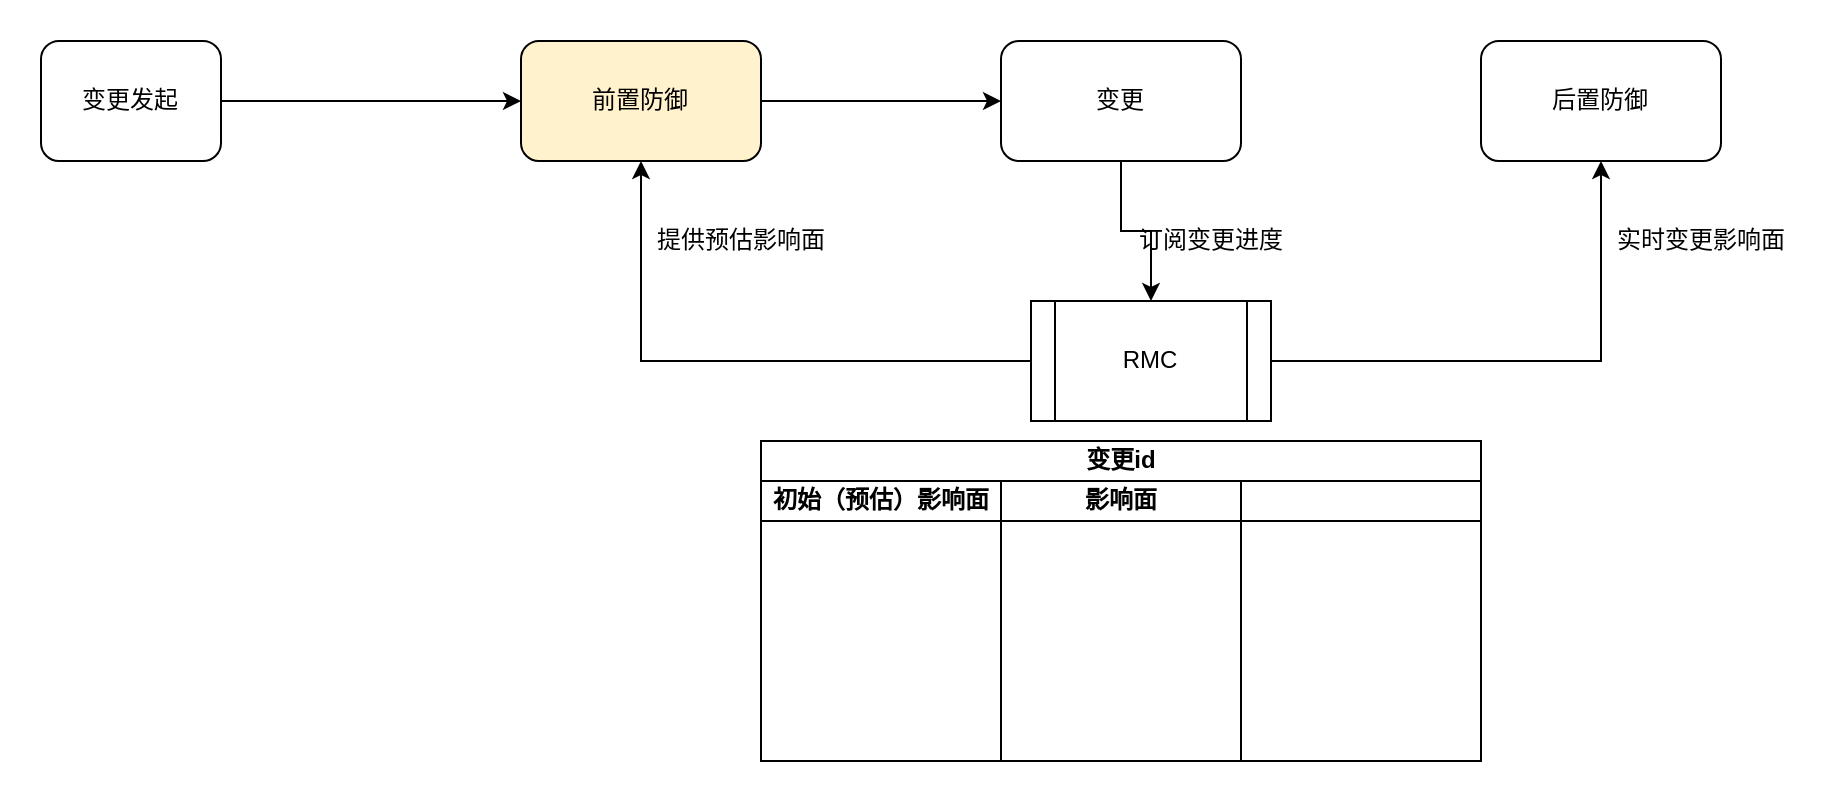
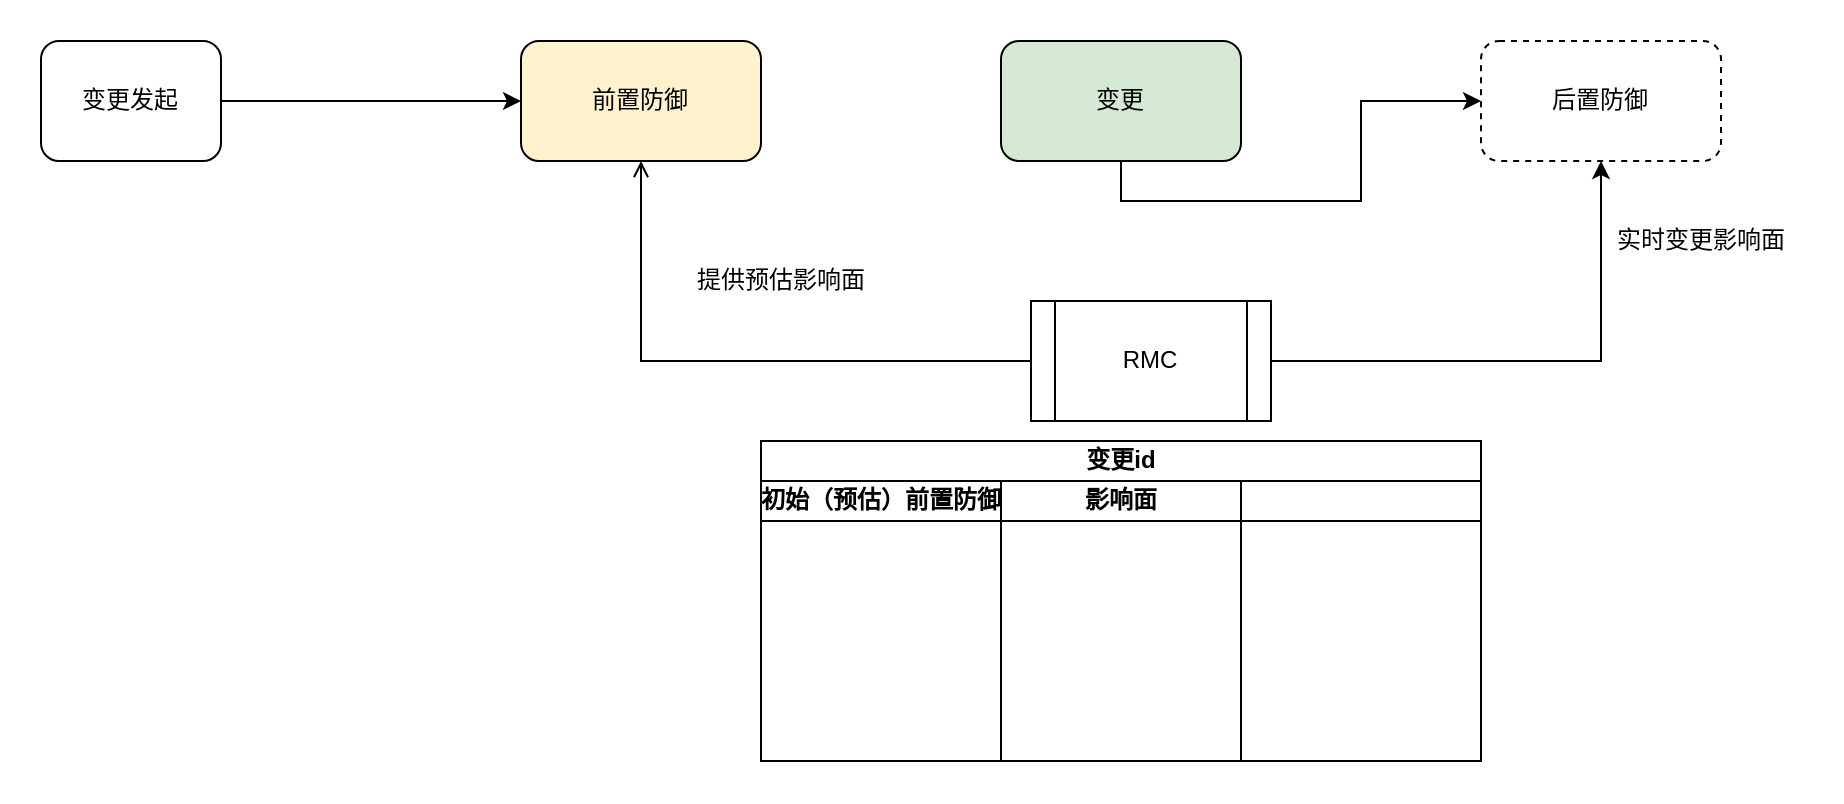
- <mxCell id="4" style="edgeStyle=orthogonalEdgeStyle;rounded=0;orthogonalLoop=1;jettySize=auto;html=1;exitX=1;exitY=0.5;exitDx=0;exitDy=0;entryX=0;entryY=0.5;entryDx=0;entryDy=0;" edge="1" parent="1" source="5" target="7"><mxGeometry relative="1" as="geometry" /></mxCell>
- <mxCell id="7" value="变更" style="rounded=1;whiteSpace=wrap;html=1;" vertex="1" parent="1"><mxGeometry x="500" y="20" width="120" height="60" as="geometry" /></mxCell>
+ <mxCell id="7" value="变更" style="rounded=1;whiteSpace=wrap;html=1;fillColor=#d5e8d4;" vertex="1" parent="1"><mxGeometry x="500" y="20" width="120" height="60" as="geometry" /></mxCell>
- <mxCell id="8" value="后置防御" style="rounded=1;whiteSpace=wrap;html=1;" vertex="1" parent="1"><mxGeometry x="740" y="20" width="120" height="60" as="geometry" /></mxCell>
+ <mxCell id="8" value="后置防御" style="rounded=1;whiteSpace=wrap;html=1;dashed=1;" vertex="1" parent="1"><mxGeometry x="740" y="20" width="120" height="60" as="geometry" /></mxCell>
- <mxCell id="9" style="edgeStyle=orthogonalEdgeStyle;rounded=0;orthogonalLoop=1;jettySize=auto;html=1;exitX=0;exitY=0.5;exitDx=0;exitDy=0;" edge="1" parent="1" source="11" target="5"><mxGeometry relative="1" as="geometry" /></mxCell>
+ <mxCell id="9" style="edgeStyle=orthogonalEdgeStyle;rounded=0;orthogonalLoop=1;jettySize=auto;html=1;exitX=0;exitY=0.5;exitDx=0;exitDy=0;endArrow=open;" edge="1" parent="1" source="11" target="5"><mxGeometry relative="1" as="geometry" /></mxCell>
- <mxCell id="6" style="edgeStyle=orthogonalEdgeStyle;rounded=0;orthogonalLoop=1;jettySize=auto;html=1;exitX=0.5;exitY=1;exitDx=0;exitDy=0;entryX=0.5;entryY=0;entryDx=0;entryDy=0;" edge="1" parent="1" source="7" target="11"><mxGeometry relative="1" as="geometry" /></mxCell>
+ <mxCell id="6" style="edgeStyle=orthogonalEdgeStyle;rounded=0;orthogonalLoop=1;jettySize=auto;html=1;exitX=0.5;exitY=1;exitDx=0;exitDy=0;" edge="1" parent="1" source="7" target="8"><mxGeometry relative="1" as="geometry" /></mxCell>
- <mxCell id="13" value="提供预估影响面" style="text;html=1;align=center;verticalAlign=middle;resizable=0;points=[];autosize=1;" vertex="1" parent="1"><mxGeometry x="320" y="110" width="100" height="20" as="geometry" /></mxCell>
+ <mxCell id="13" value="提供预估影响面" style="text;html=1;align=center;verticalAlign=middle;resizable=0;points=[];autosize=1;" vertex="1" parent="1"><mxGeometry x="340" y="130" width="100" height="20" as="geometry" /></mxCell>
- <mxCell id="12" value="订阅变更进度" style="text;html=1;align=center;verticalAlign=middle;resizable=0;points=[];autosize=1;" vertex="1" parent="1"><mxGeometry x="560" y="110" width="90" height="20" as="geometry" /></mxCell>
- <mxCell id="16" value="初始（预估）影响面" style="swimlane;html=1;startSize=20;" vertex="1" parent="15"><mxGeometry y="20" width="120" height="140" as="geometry" /></mxCell>
+ <mxCell id="16" value="初始（预估）前置防御" style="swimlane;html=1;startSize=20;" vertex="1" parent="15"><mxGeometry y="20" width="120" height="140" as="geometry" /></mxCell>
